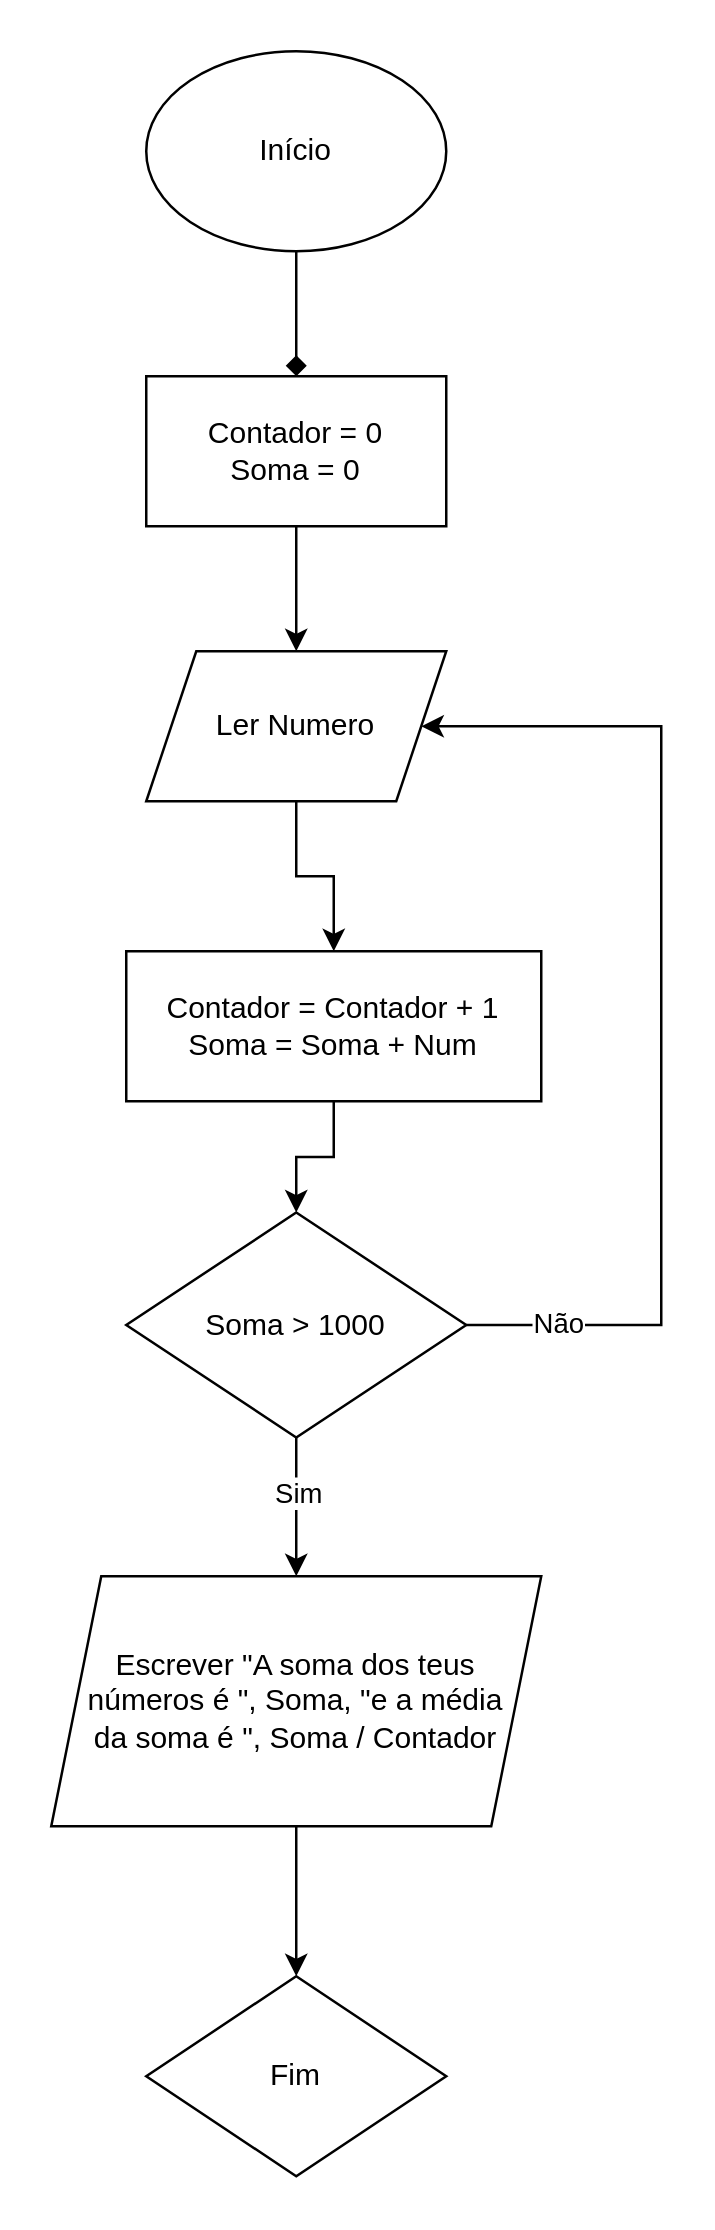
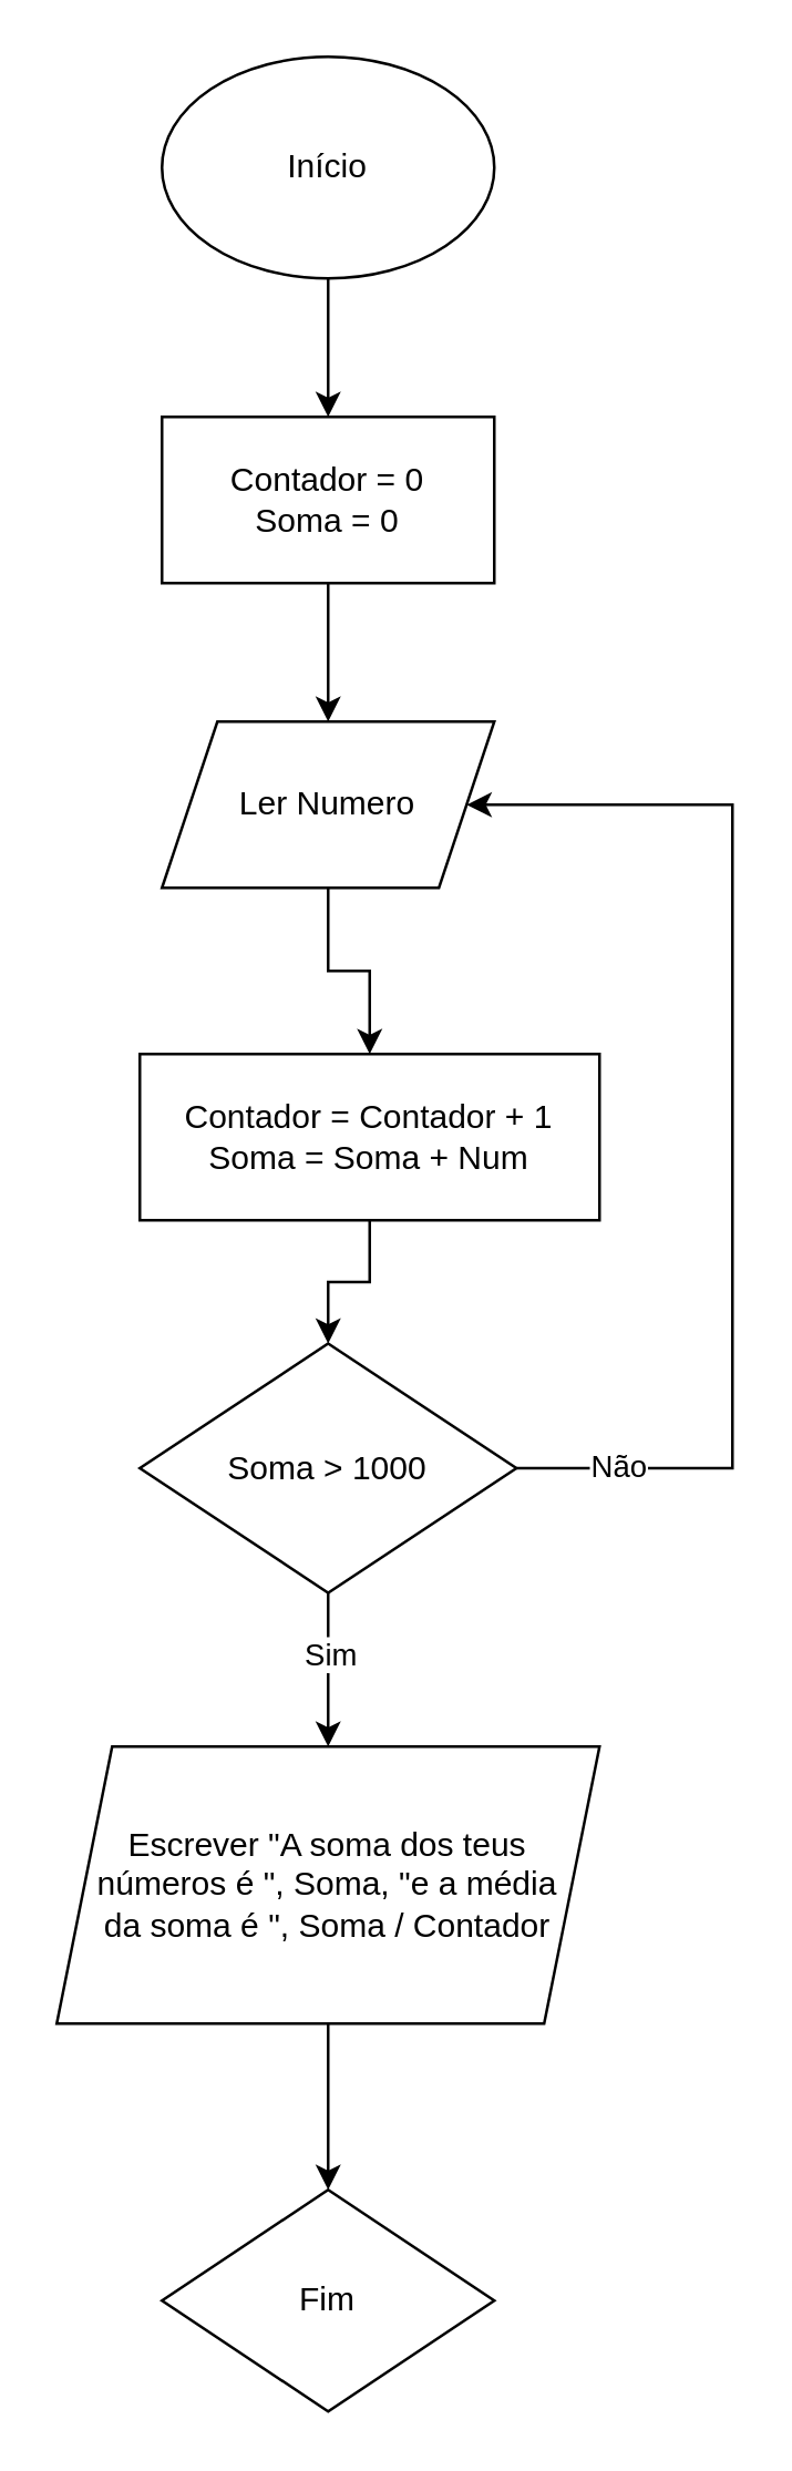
- <mxCell id="2" value="" style="edgeStyle=orthogonalEdgeStyle;rounded=0;orthogonalLoop=1;jettySize=auto;html=1;endArrow=diamond;" edge="1" parent="1" source="3" target="5"><mxGeometry relative="1" as="geometry" /></mxCell>
+ <mxCell id="2" value="" style="edgeStyle=orthogonalEdgeStyle;rounded=0;orthogonalLoop=1;jettySize=auto;html=1;" edge="1" parent="1" source="3" target="5"><mxGeometry relative="1" as="geometry" /></mxCell>
